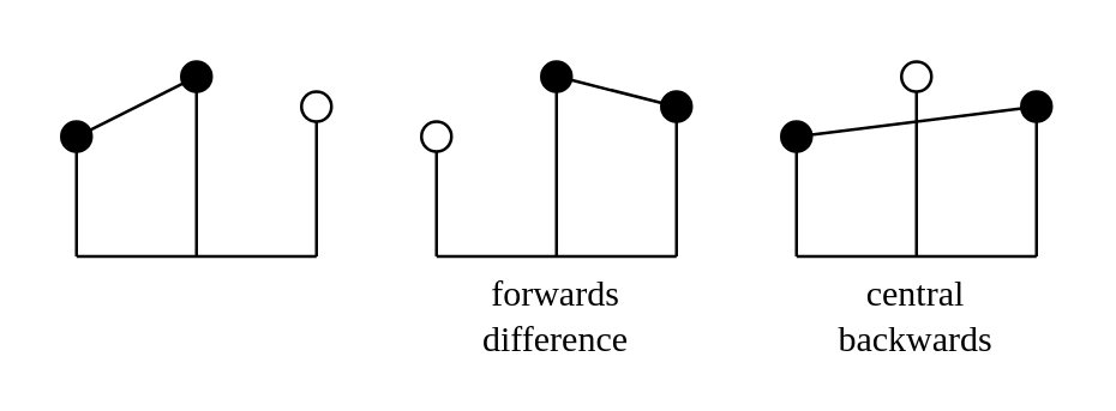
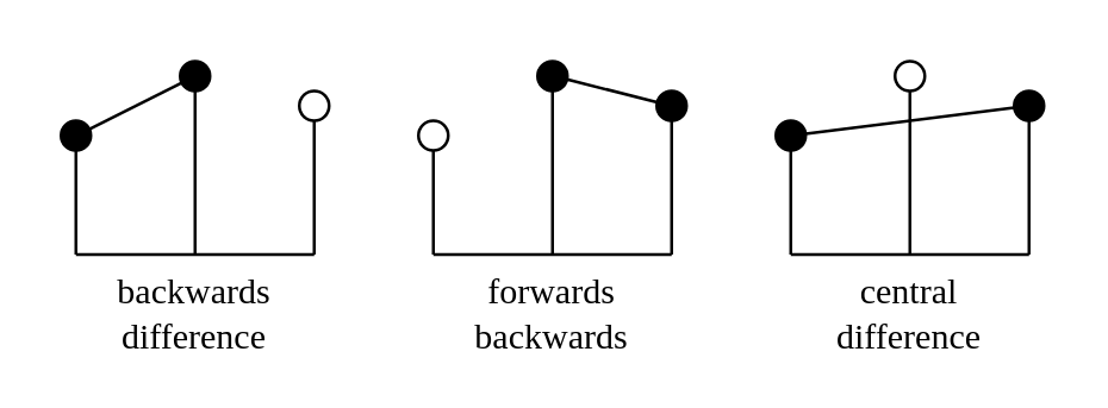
+ <mxCell id="27" value="&lt;div&gt;backwards&lt;/div&gt;&lt;div&gt; difference&lt;/div&gt;" style="text;html=1;strokeColor=none;fillColor=none;align=center;verticalAlign=middle;whiteSpace=wrap;rounded=0;fontFamily=Times New Roman;" vertex="1" parent="1"><mxGeometry x="45" y="95" width="40" height="20" as="geometry" /></mxCell>
- <mxCell id="28" value="forwards difference" style="text;html=1;strokeColor=none;fillColor=none;align=center;verticalAlign=middle;whiteSpace=wrap;rounded=0;fontFamily=Times New Roman;" vertex="1" parent="1"><mxGeometry x="165" y="95" width="40" height="20" as="geometry" /></mxCell>
+ <mxCell id="28" value="forwards backwards" style="text;html=1;strokeColor=none;fillColor=none;align=center;verticalAlign=middle;whiteSpace=wrap;rounded=0;fontFamily=Times New Roman;" vertex="1" parent="1"><mxGeometry x="165" y="95" width="40" height="20" as="geometry" /></mxCell>
- <mxCell id="29" value="&lt;div&gt;central backwards&lt;/div&gt;" style="text;html=1;strokeColor=none;fillColor=none;align=center;verticalAlign=middle;whiteSpace=wrap;rounded=0;fontFamily=Times New Roman;" vertex="1" parent="1"><mxGeometry x="285" y="95" width="40" height="20" as="geometry" /></mxCell>
+ <mxCell id="29" value="&lt;div&gt;central difference&lt;/div&gt;" style="text;html=1;strokeColor=none;fillColor=none;align=center;verticalAlign=middle;whiteSpace=wrap;rounded=0;fontFamily=Times New Roman;" vertex="1" parent="1"><mxGeometry x="285" y="95" width="40" height="20" as="geometry" /></mxCell>
